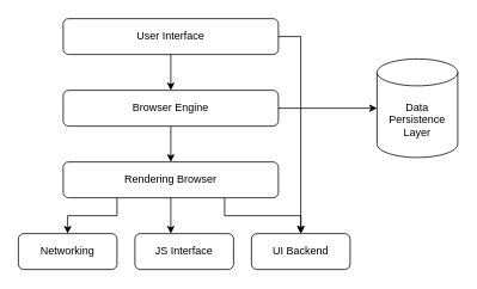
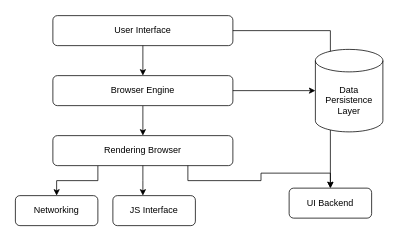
- <mxCell id="12" value="UI Backend" style="rounded=1;whiteSpace=wrap;html=1;" vertex="1" parent="2"><mxGeometry x="260" y="240" width="110" height="40" as="geometry" /></mxCell>
+ <mxCell id="12" value="UI Backend" style="rounded=1;whiteSpace=wrap;html=1;" vertex="1" parent="2"><mxGeometry x="365" y="230" width="110" height="40" as="geometry" /></mxCell>
